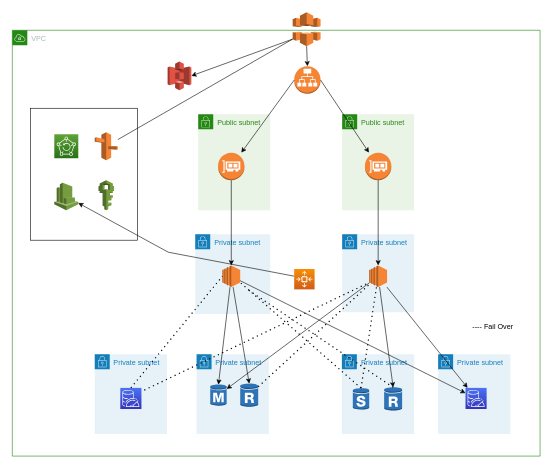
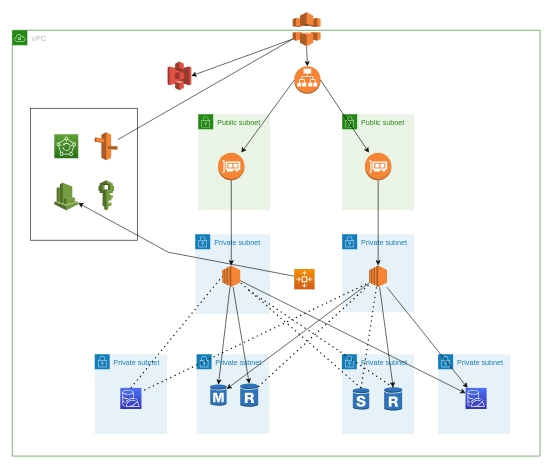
- <mxCell id="45" value="---- Fail Over" style="text;html=1;strokeColor=none;fillColor=none;align=center;verticalAlign=middle;whiteSpace=wrap;rounded=0;" vertex="1" parent="2"><mxGeometry x="747" y="480" width="109" height="30" as="geometry" /></mxCell>
